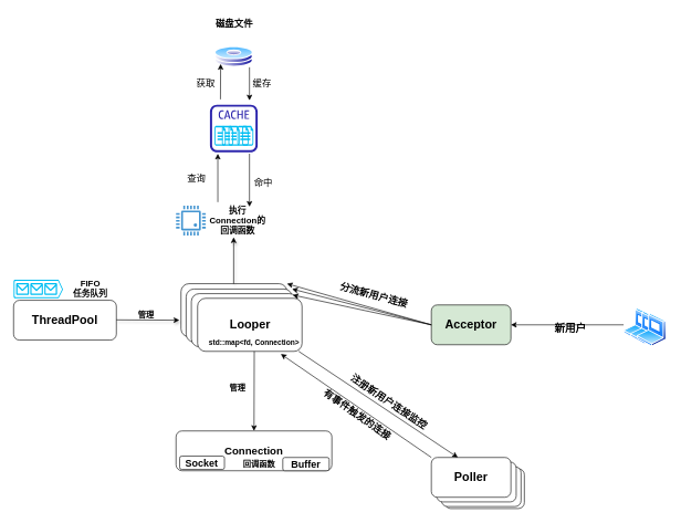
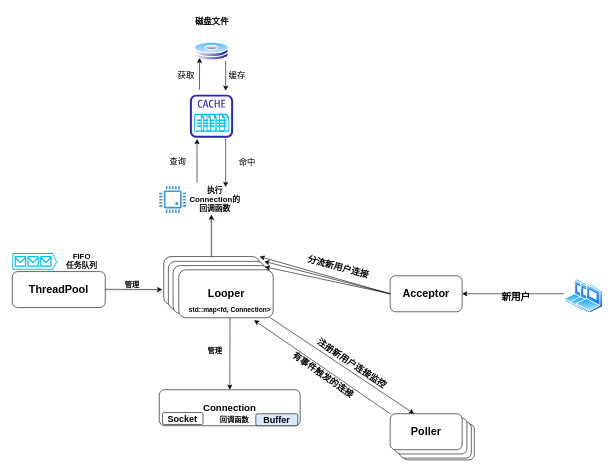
- <mxCell id="53" value="命中" style="text;html=1;strokeColor=none;fillColor=none;align=center;verticalAlign=middle;whiteSpace=wrap;rounded=0;fontSize=14;" vertex="1" parent="1"><mxGeometry x="367.29" y="259" width="60" height="30" as="geometry" /></mxCell>
+ <mxCell id="53" value="命中" style="text;html=1;strokeColor=none;fillColor=none;align=center;verticalAlign=middle;whiteSpace=wrap;rounded=0;fontSize=14;" vertex="1" parent="1"><mxGeometry x="382.29" y="254" width="60" height="30" as="geometry" /></mxCell>
- <mxCell id="13" value="&lt;b&gt;Acceptor&lt;/b&gt;" style="rounded=1;whiteSpace=wrap;html=1;fontSize=18;fillColor=#d5e8d4;" parent="1" vertex="1"><mxGeometry x="650" y="459" width="120" height="60" as="geometry" /></mxCell>
+ <mxCell id="13" value="&lt;b&gt;Acceptor&lt;/b&gt;" style="rounded=1;whiteSpace=wrap;html=1;fontSize=18;" parent="1" vertex="1"><mxGeometry x="650" y="459" width="120" height="60" as="geometry" /></mxCell>
- <mxCell id="15" value="&lt;b&gt;&lt;font style=&quot;font-size: 15px;&quot;&gt;Buffer&lt;/font&gt;&lt;/b&gt;" style="rounded=1;whiteSpace=wrap;html=1;fontSize=18;" parent="1" vertex="1"><mxGeometry x="426" y="689" width="70" height="20" as="geometry" /></mxCell>
+ <mxCell id="15" value="&lt;b&gt;&lt;font style=&quot;font-size: 15px;&quot;&gt;Buffer&lt;/font&gt;&lt;/b&gt;" style="rounded=1;whiteSpace=wrap;html=1;fontSize=18;fillColor=#dae8fc;" parent="1" vertex="1"><mxGeometry x="426" y="689" width="70" height="20" as="geometry" /></mxCell>
